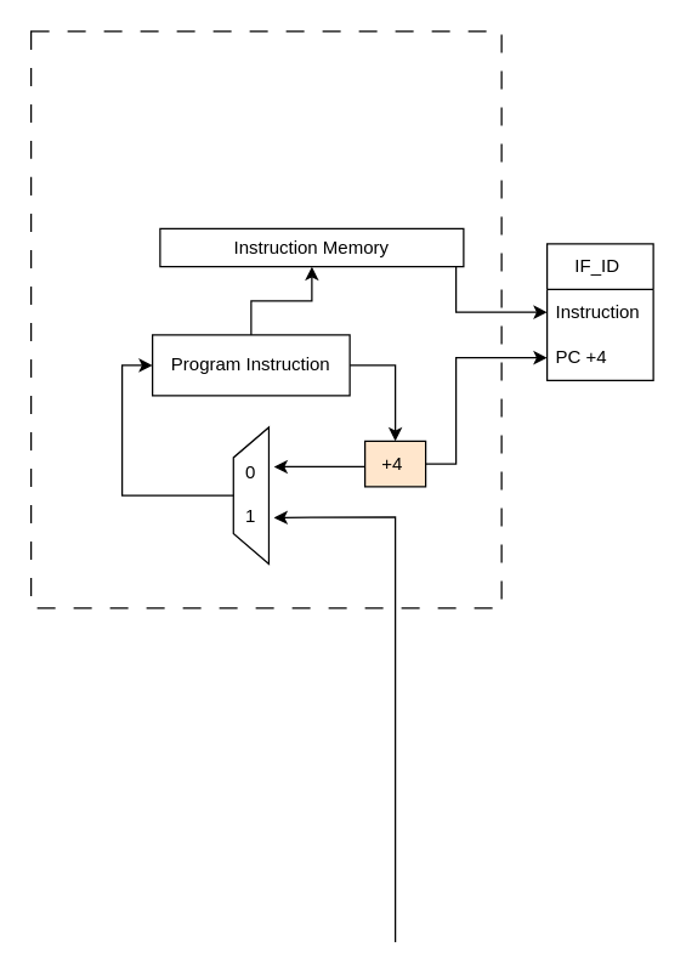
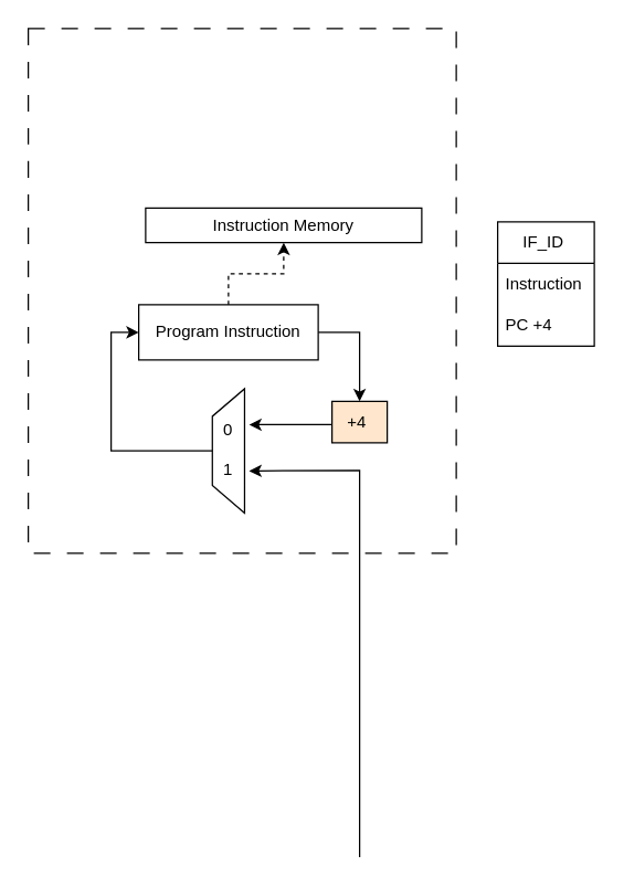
- <mxCell id="3" style="edgeStyle=orthogonalEdgeStyle;rounded=0;orthogonalLoop=1;jettySize=auto;html=1;entryX=0.5;entryY=1;entryDx=0;entryDy=0;" edge="1" parent="1" source="4" target="16"><mxGeometry relative="1" as="geometry"><mxPoint x="140" y="180" as="targetPoint" /></mxGeometry></mxCell>
+ <mxCell id="3" style="edgeStyle=orthogonalEdgeStyle;rounded=0;orthogonalLoop=1;jettySize=auto;html=1;entryX=0.5;entryY=1;entryDx=0;entryDy=0;dashed=1;" edge="1" parent="1" source="4" target="16"><mxGeometry relative="1" as="geometry"><mxPoint x="140" y="180" as="targetPoint" /></mxGeometry></mxCell>
- <mxCell id="15" style="edgeStyle=orthogonalEdgeStyle;rounded=0;orthogonalLoop=1;jettySize=auto;html=1;" edge="1" parent="1" source="16" target="18"><mxGeometry relative="1" as="geometry"><Array as="points"><mxPoint x="300" y="170" /><mxPoint x="300" y="205" /></Array></mxGeometry></mxCell>
- <mxCell id="12" style="edgeStyle=orthogonalEdgeStyle;rounded=0;orthogonalLoop=1;jettySize=auto;html=1;entryX=0;entryY=0.5;entryDx=0;entryDy=0;" edge="1" parent="1" source="13" target="19"><mxGeometry relative="1" as="geometry"><Array as="points"><mxPoint x="300" y="305" /><mxPoint x="300" y="235" /></Array></mxGeometry></mxCell>
